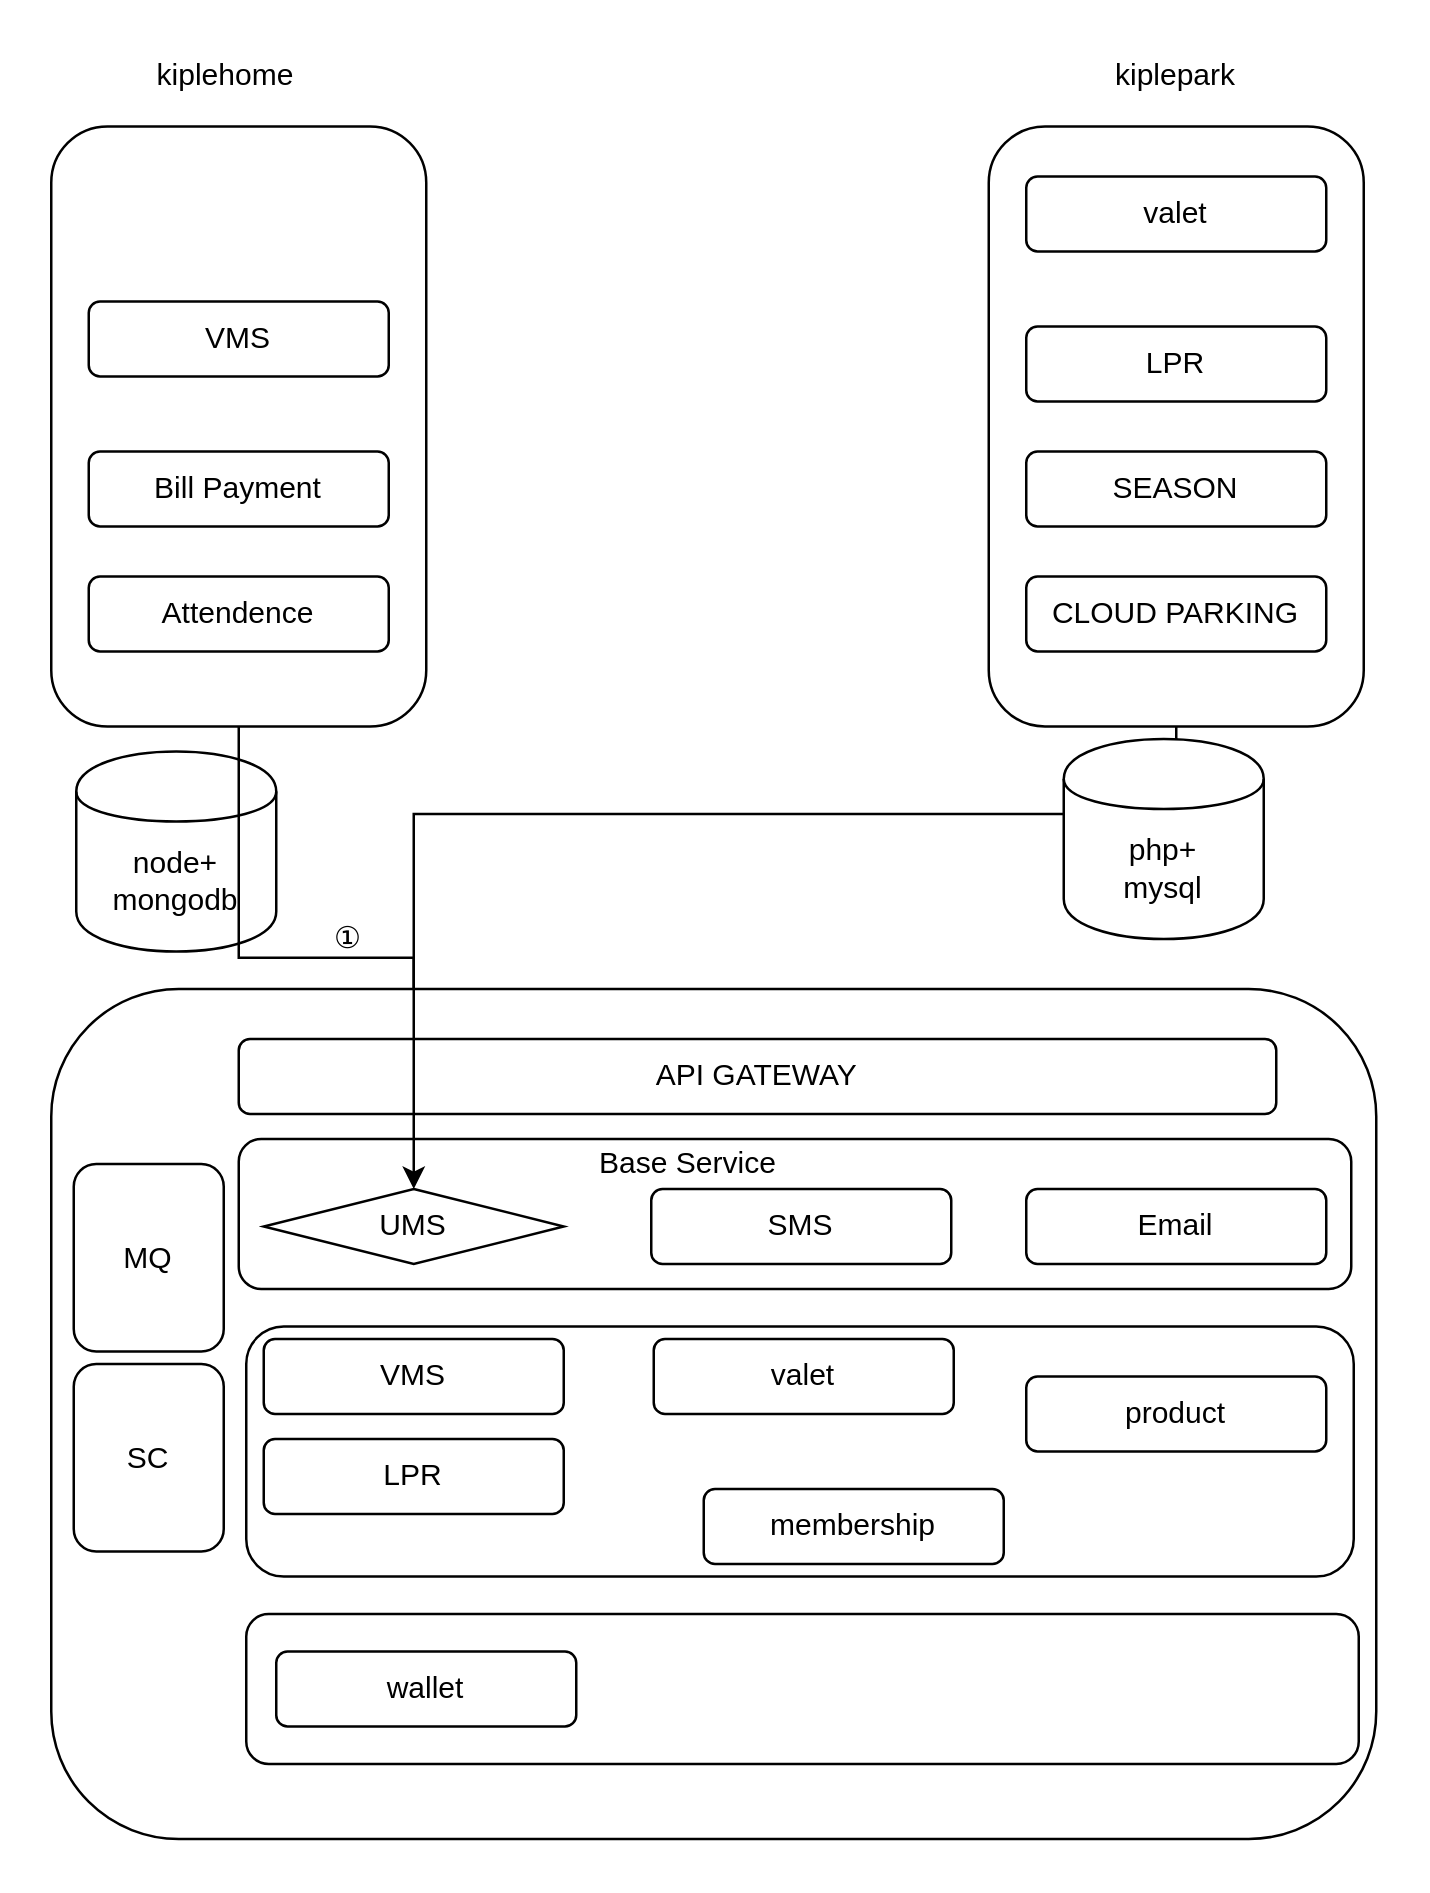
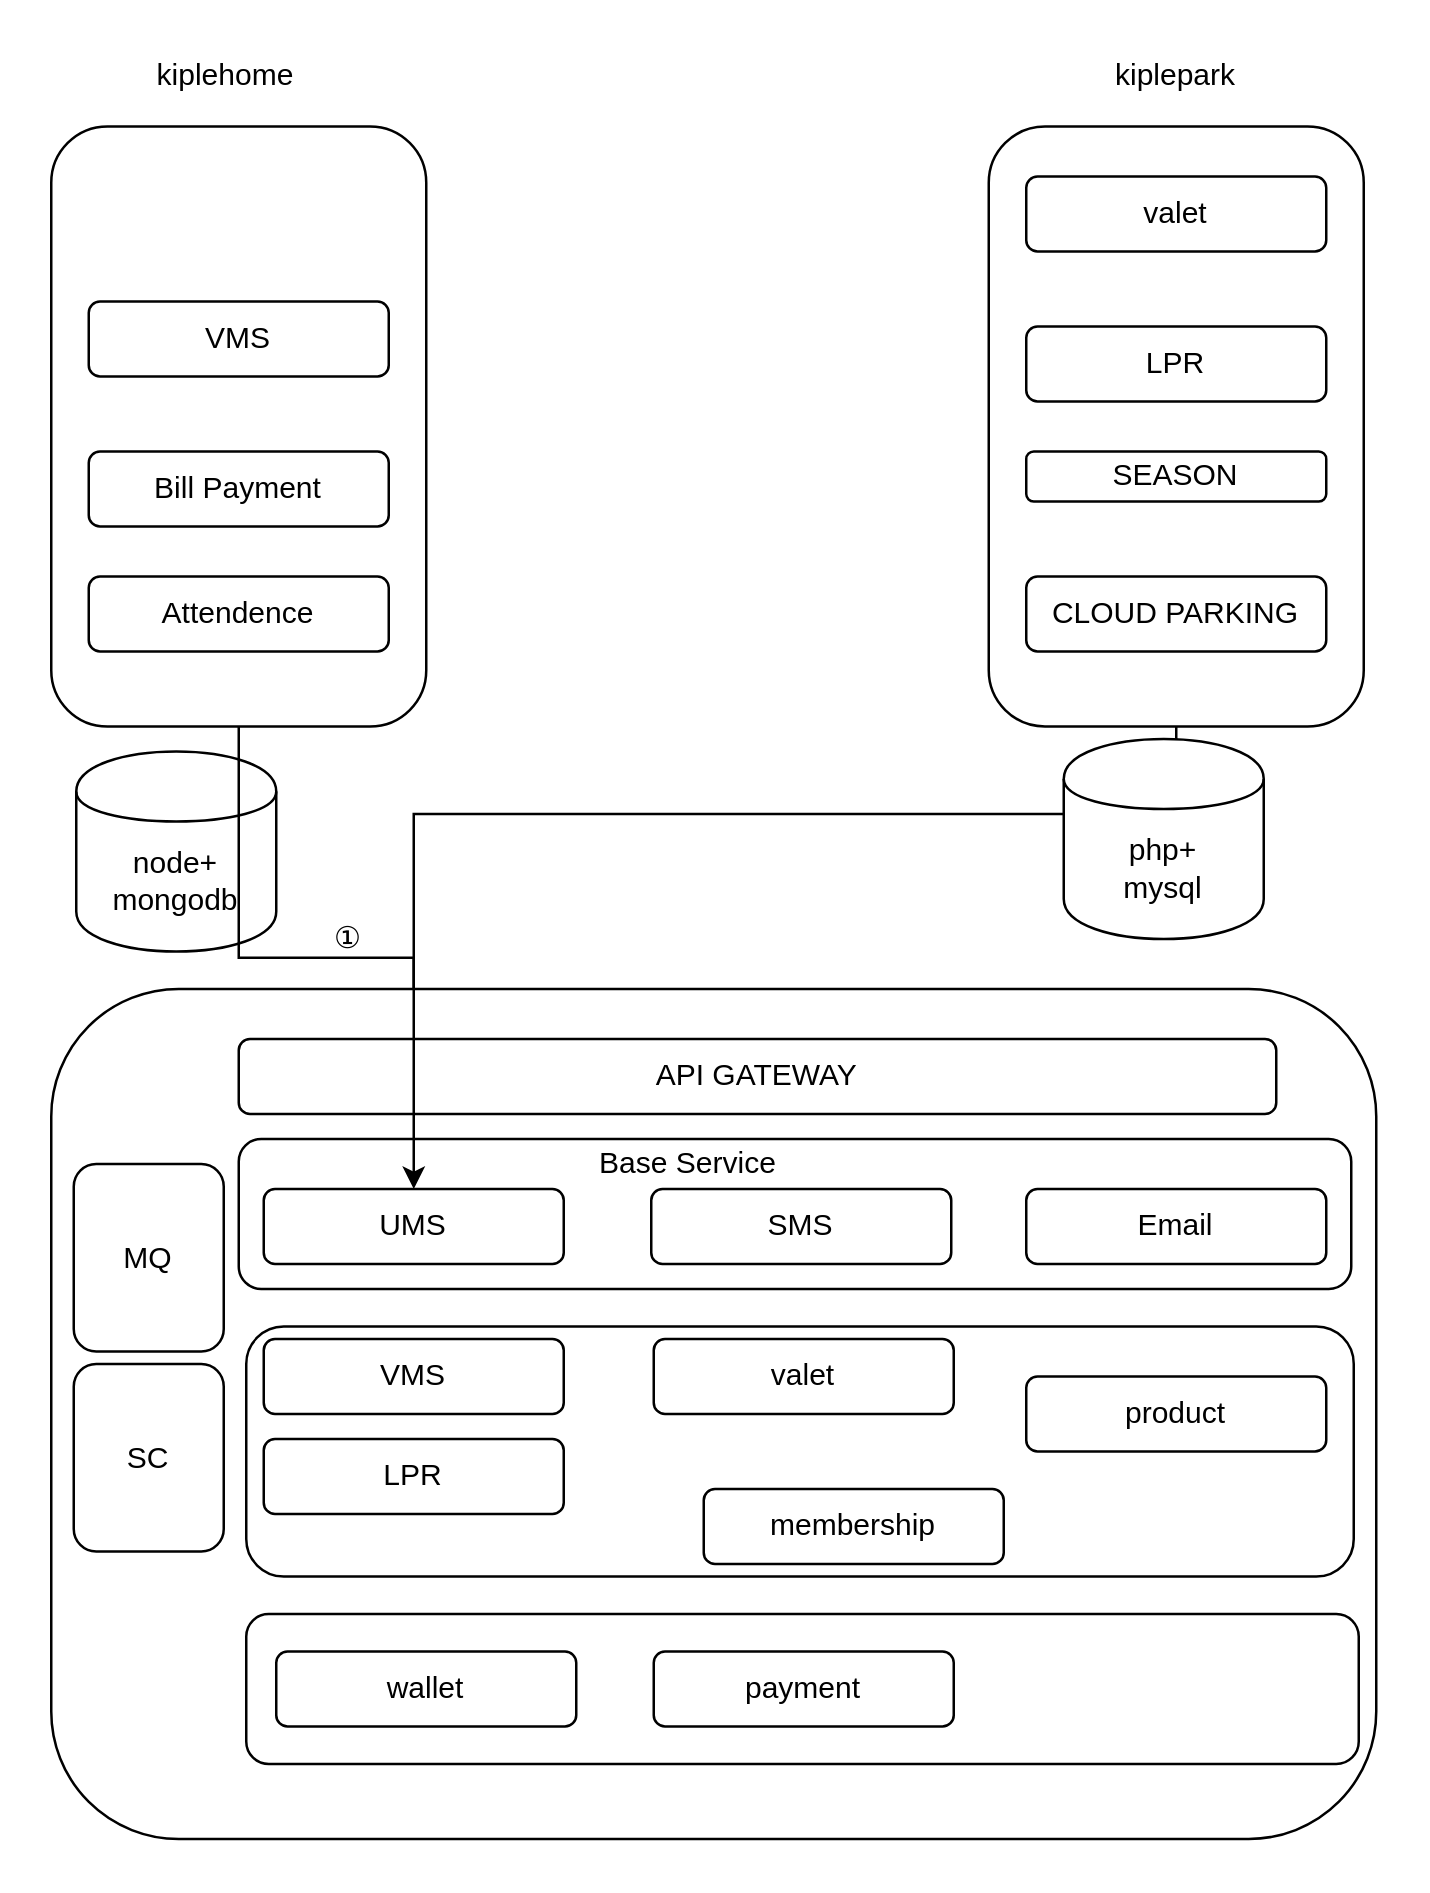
- <mxCell id="12" value="SEASON" style="rounded=1;whiteSpace=wrap;html=1;" parent="1" vertex="1"><mxGeometry x="410" y="180" width="120" height="30" as="geometry" /></mxCell>
+ <mxCell id="12" value="SEASON" style="rounded=1;whiteSpace=wrap;html=1;" parent="1" vertex="1"><mxGeometry x="410" y="180" width="120" height="20" as="geometry" /></mxCell>
- <mxCell id="17" value="UMS" style="rhombus;whiteSpace=wrap;html=1;" parent="1" vertex="1"><mxGeometry x="105" y="475" width="120" height="30" as="geometry" /></mxCell>
+ <mxCell id="17" value="UMS" style="rounded=1;whiteSpace=wrap;html=1;" parent="1" vertex="1"><mxGeometry x="105" y="475" width="120" height="30" as="geometry" /></mxCell>
+ <mxCell id="31" value="payment" style="rounded=1;whiteSpace=wrap;html=1;" vertex="1" parent="1"><mxGeometry x="261" y="660" width="120" height="30" as="geometry" /></mxCell>
